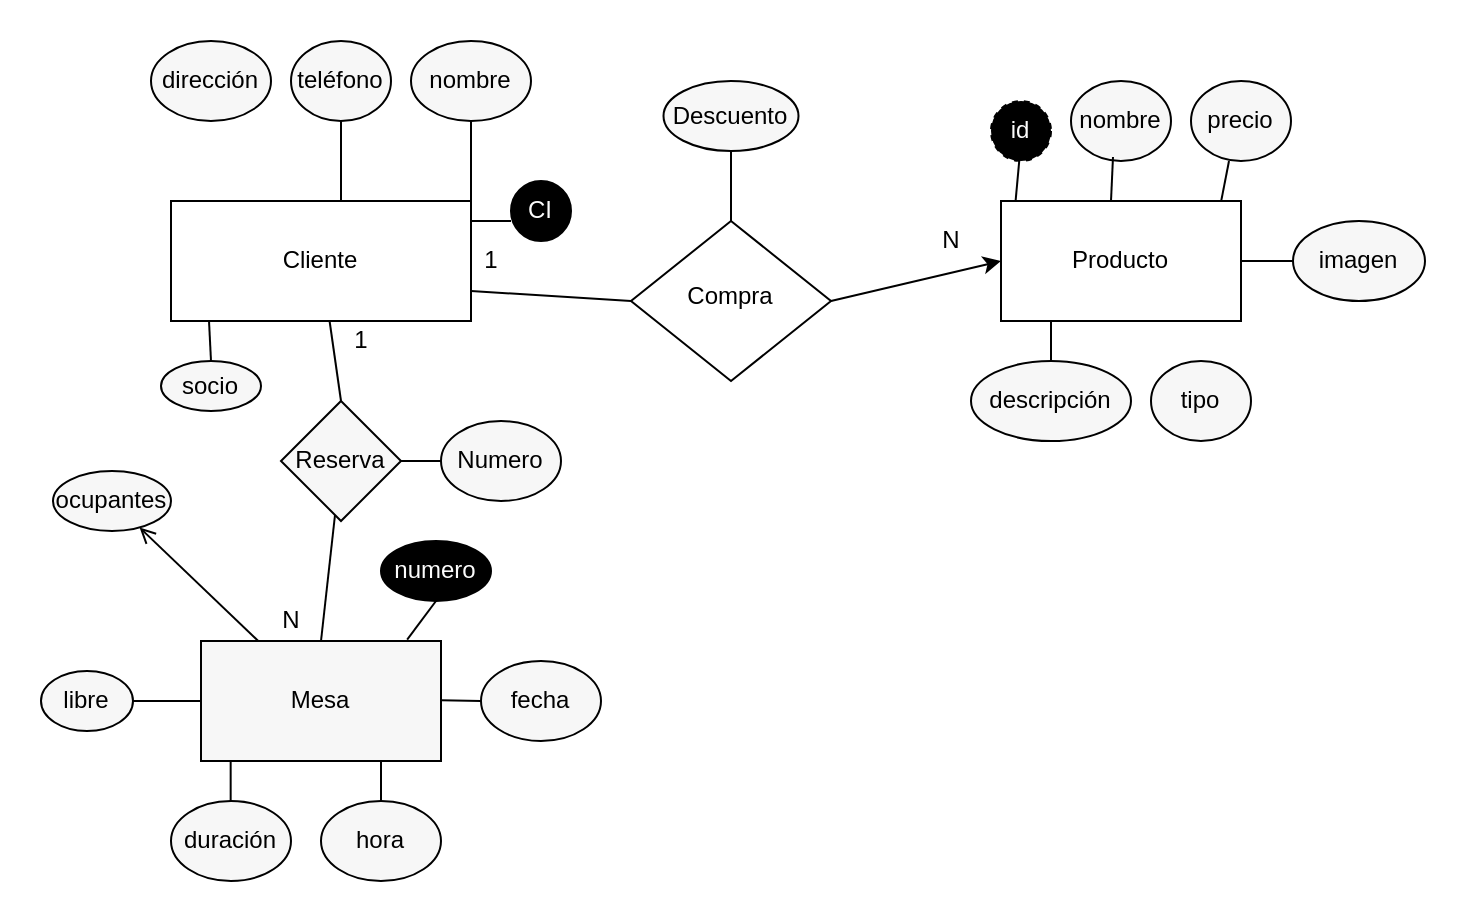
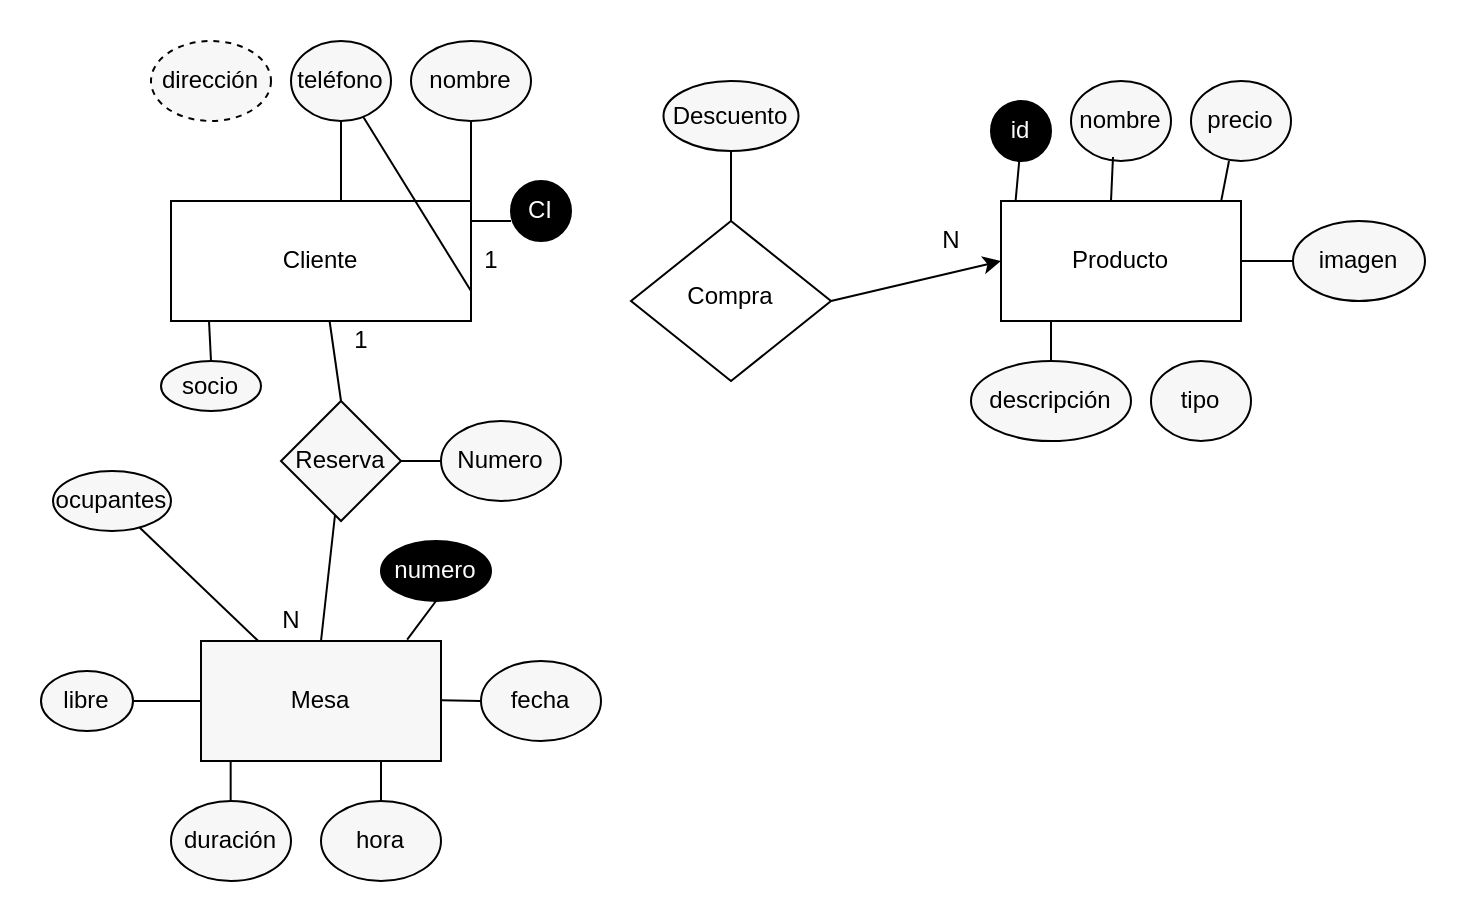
- <mxCell id="10" value="dirección" style="ellipse;whiteSpace=wrap;html=1;fillColor=#F7F7F7;" vertex="1" parent="1"><mxGeometry x="75" y="20" width="60" height="40" as="geometry" /></mxCell>
+ <mxCell id="10" value="dirección" style="ellipse;whiteSpace=wrap;html=1;fillColor=#F7F7F7;dashed=1;" vertex="1" parent="1"><mxGeometry x="75" y="20" width="60" height="40" as="geometry" /></mxCell>
- <mxCell id="11" value="&lt;font color=&quot;#fcfcfc&quot;&gt;id&lt;/font&gt;" style="ellipse;whiteSpace=wrap;html=1;fillColor=#000000;dashed=1;" vertex="1" parent="1"><mxGeometry x="495" y="50" width="30" height="30" as="geometry" /></mxCell>
+ <mxCell id="11" value="&lt;font color=&quot;#fcfcfc&quot;&gt;id&lt;/font&gt;" style="ellipse;whiteSpace=wrap;html=1;fillColor=#000000;" vertex="1" parent="1"><mxGeometry x="495" y="50" width="30" height="30" as="geometry" /></mxCell>
- <mxCell id="24" value="" style="endArrow=none;html=1;entryX=0;entryY=0.5;entryDx=0;entryDy=0;exitX=1;exitY=0.75;exitDx=0;exitDy=0;" edge="1" parent="1" source="3" target="2"><mxGeometry width="50" height="50" relative="1" as="geometry"><mxPoint x="245" y="190" as="sourcePoint" /><mxPoint x="295" y="140" as="targetPoint" /></mxGeometry></mxCell>
+ <mxCell id="24" value="" style="endArrow=none;html=1;exitX=1;exitY=0.75;exitDx=0;exitDy=0;" edge="1" parent="1" source="3" target="9"><mxGeometry width="50" height="50" relative="1" as="geometry"><mxPoint x="245" y="190" as="sourcePoint" /><mxPoint x="295" y="140" as="targetPoint" /></mxGeometry></mxCell>
- <mxCell id="48" value="" style="endArrow=open;html=1;" edge="1" parent="1" source="29" target="47"><mxGeometry width="50" height="50" relative="1" as="geometry"><mxPoint x="86" y="340" as="sourcePoint" /><mxPoint x="136" y="290" as="targetPoint" /></mxGeometry></mxCell>
+ <mxCell id="48" value="" style="endArrow=none;html=1;" edge="1" parent="1" source="29" target="47"><mxGeometry width="50" height="50" relative="1" as="geometry"><mxPoint x="86" y="340" as="sourcePoint" /><mxPoint x="136" y="290" as="targetPoint" /></mxGeometry></mxCell>
